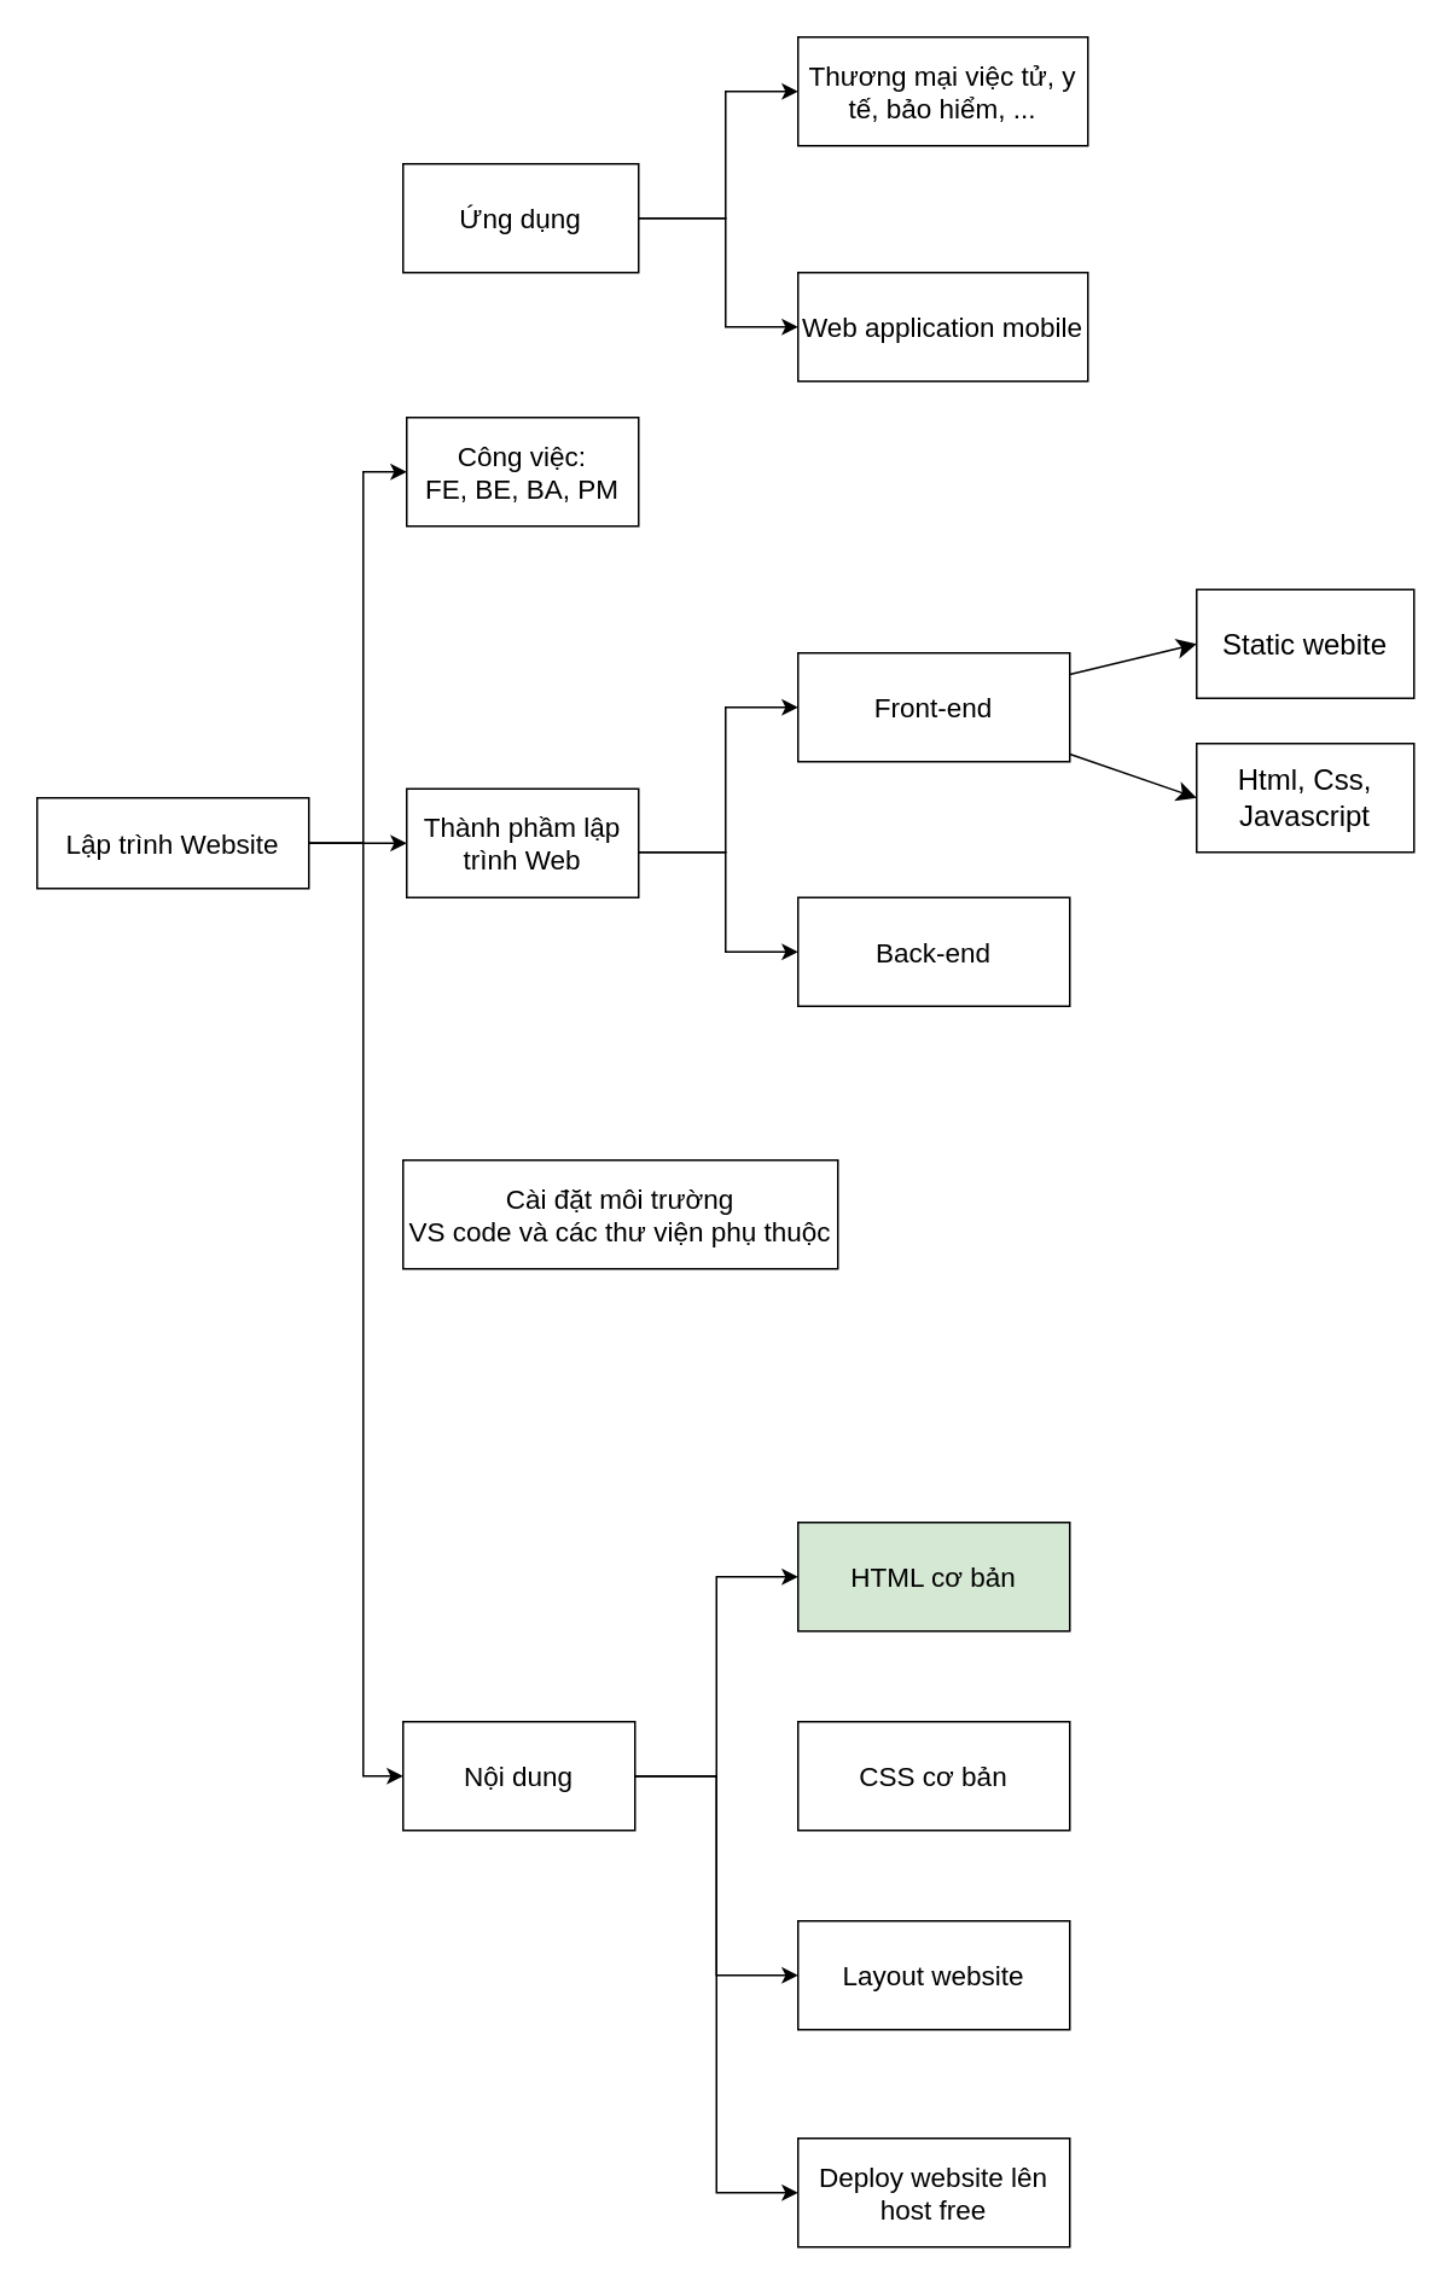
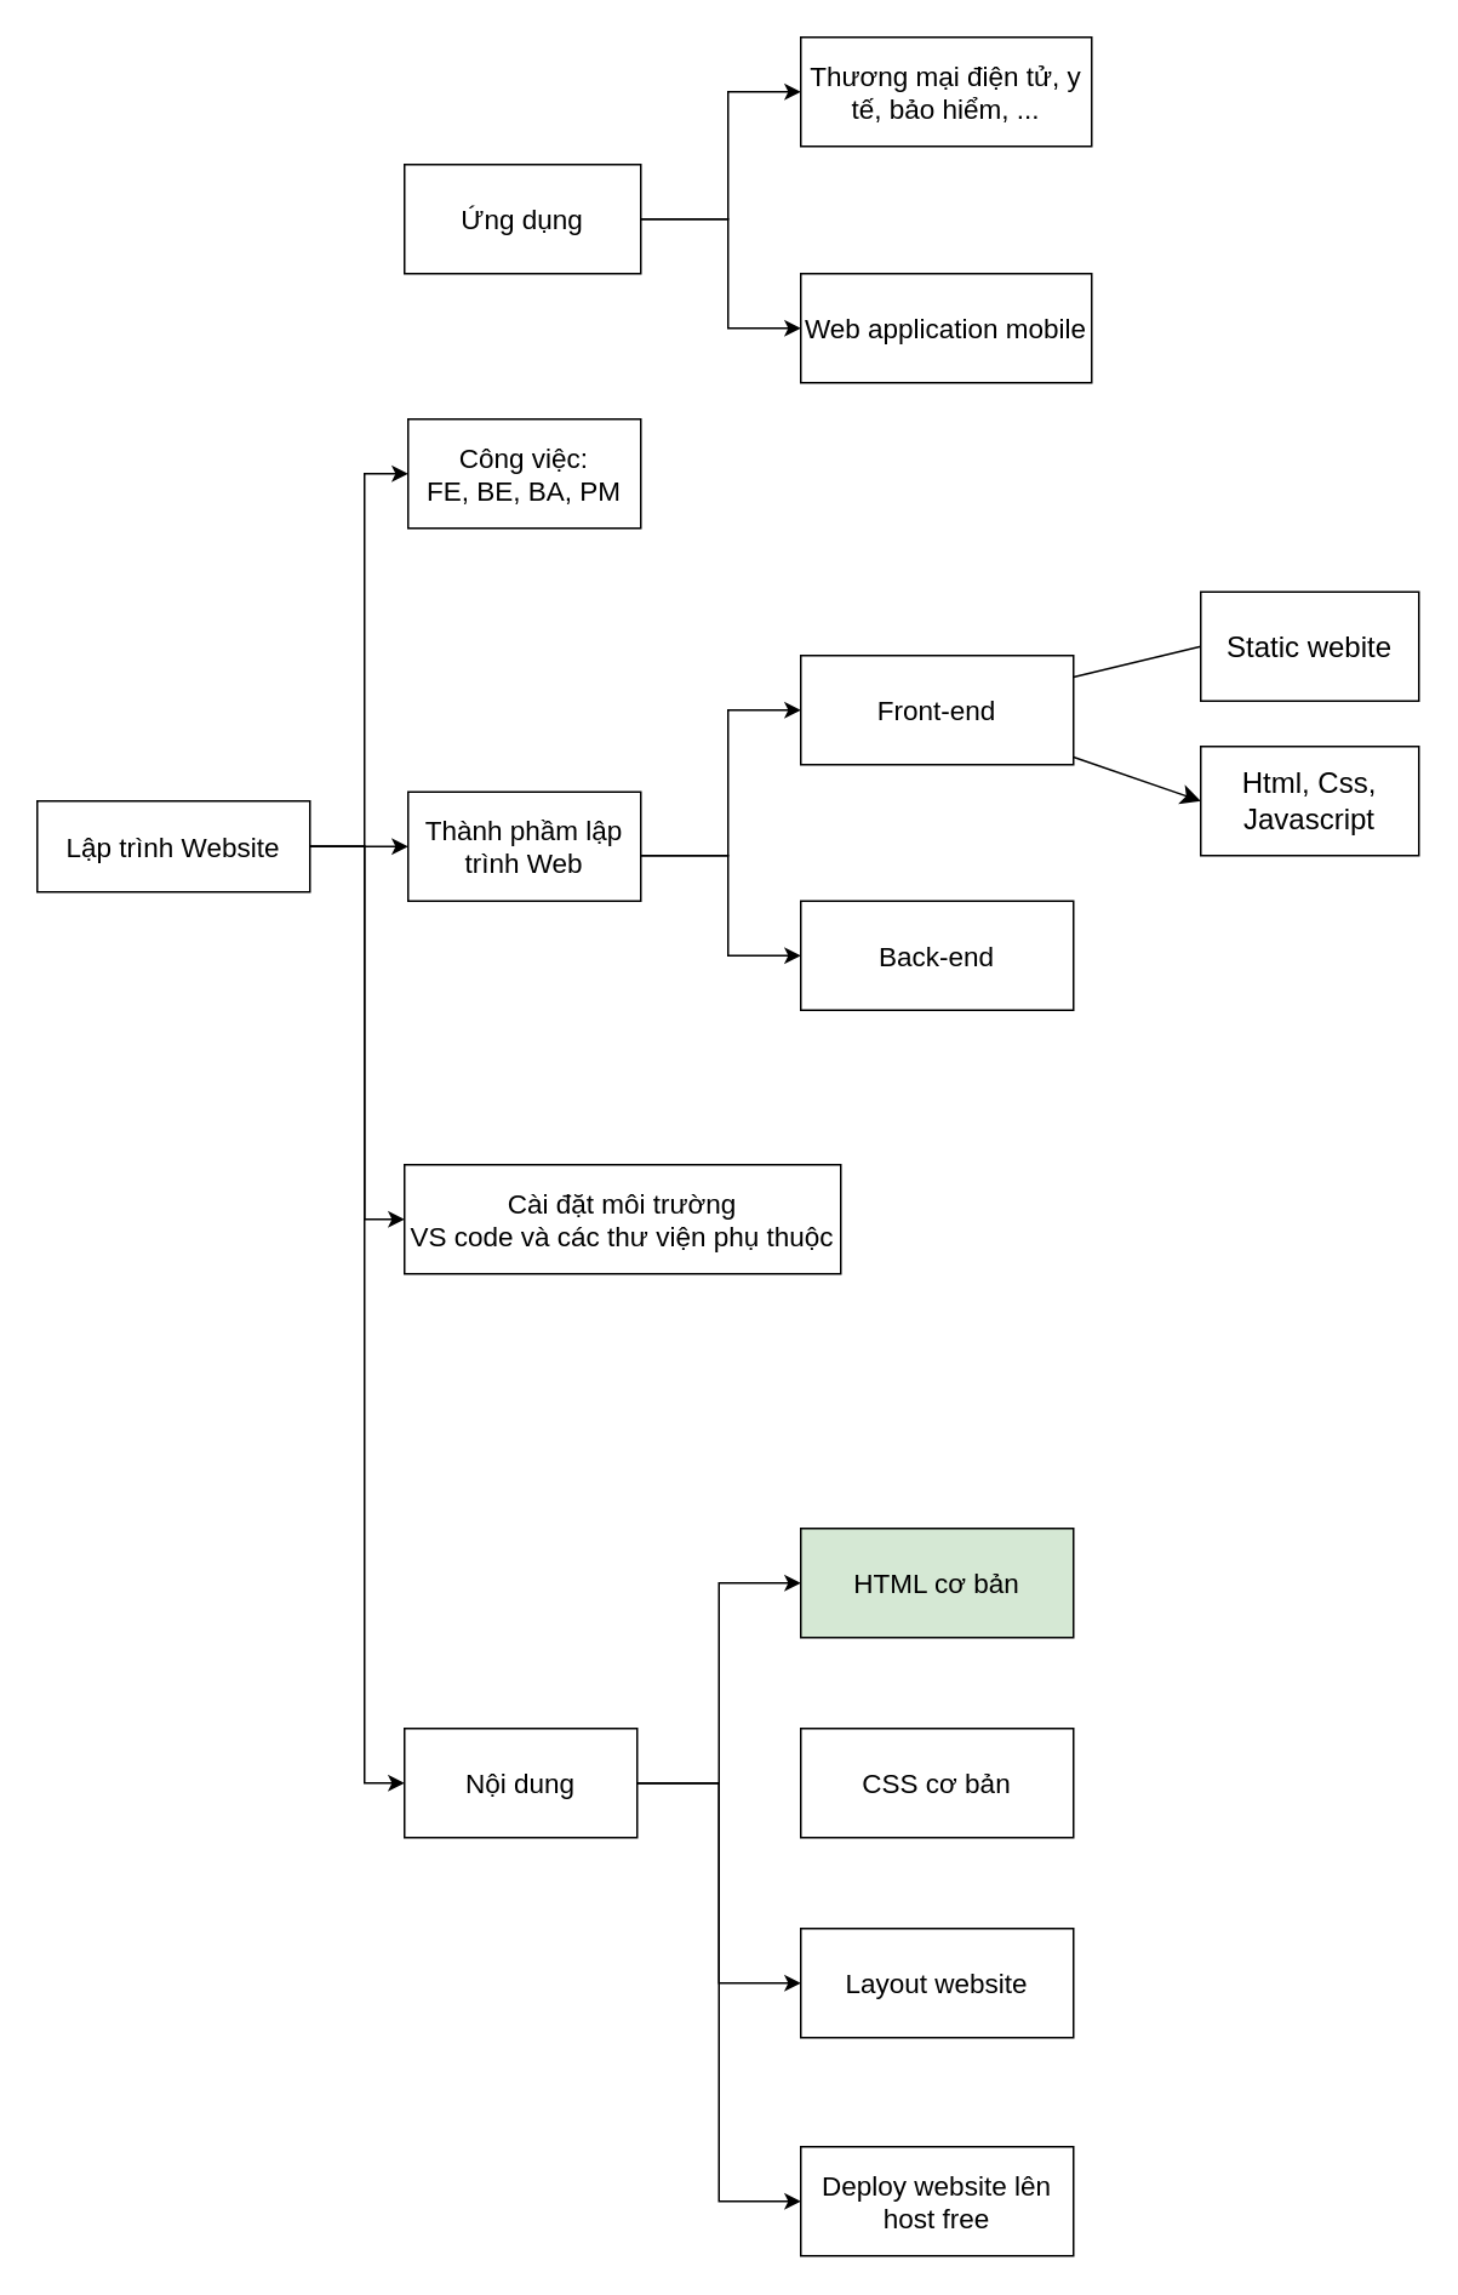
- <mxCell id="15" value="Thương mại việc tử, y tế, bảo hiểm, ..." style="rounded=0;whiteSpace=wrap;html=1;fontSize=15;" vertex="1" parent="1"><mxGeometry x="440" y="20" width="160" height="60" as="geometry" /></mxCell>
+ <mxCell id="15" value="Thương mại điện tử, y tế, bảo hiểm, ..." style="rounded=0;whiteSpace=wrap;html=1;fontSize=15;" vertex="1" parent="1"><mxGeometry x="440" y="20" width="160" height="60" as="geometry" /></mxCell>
- <mxCell id="17" style="edgeStyle=none;curved=1;rounded=0;orthogonalLoop=1;jettySize=auto;html=1;entryX=0;entryY=0.5;entryDx=0;entryDy=0;fontSize=12;startSize=8;endSize=8;" edge="1" parent="1" source="19" target="21"><mxGeometry relative="1" as="geometry" /></mxCell>
+ <mxCell id="17" style="edgeStyle=none;curved=1;rounded=0;orthogonalLoop=1;jettySize=auto;html=1;entryX=0;entryY=0.5;entryDx=0;entryDy=0;fontSize=12;startSize=8;endSize=8;endArrow=none;" edge="1" parent="1" source="19" target="21"><mxGeometry relative="1" as="geometry" /></mxCell>
+ <mxCell id="4" style="edgeStyle=orthogonalEdgeStyle;rounded=0;orthogonalLoop=1;jettySize=auto;html=1;entryX=0;entryY=0.5;entryDx=0;entryDy=0;fontSize=15;" edge="1" parent="1" source="6" target="14"><mxGeometry relative="1" as="geometry"><Array as="points"><mxPoint x="200" y="465" /><mxPoint x="200" y="670" /></Array></mxGeometry></mxCell>
